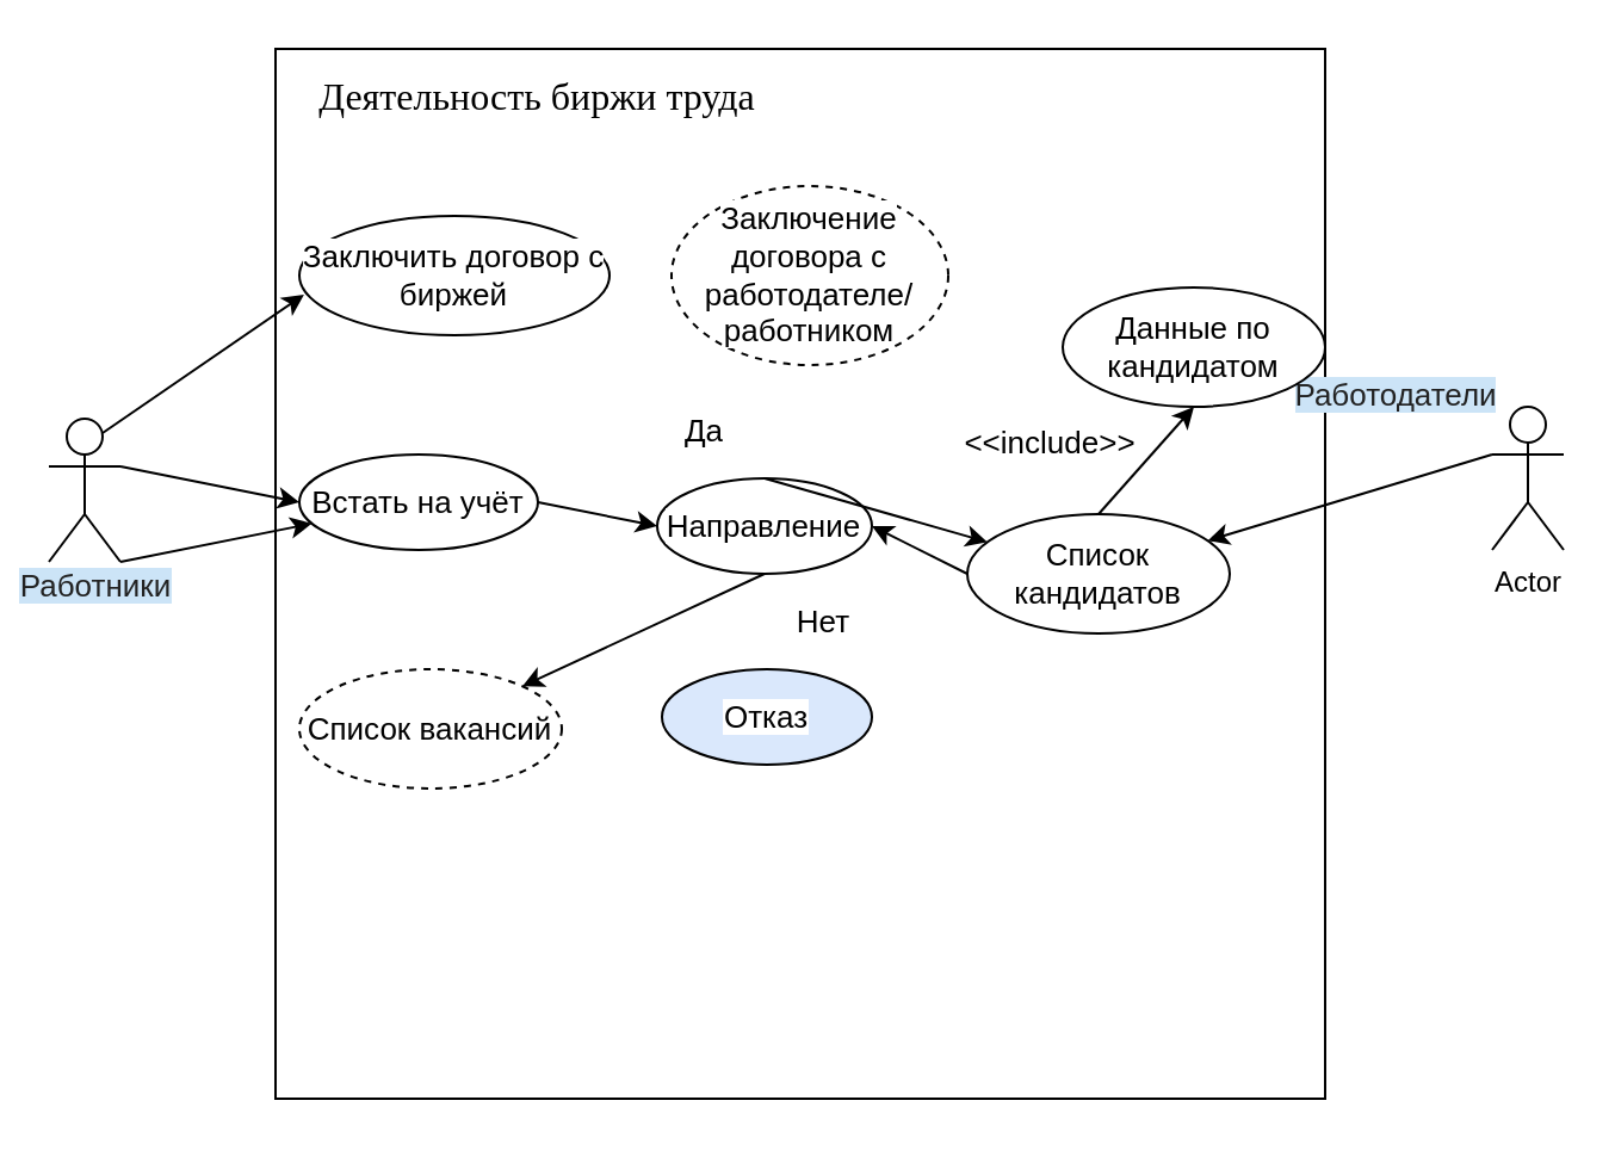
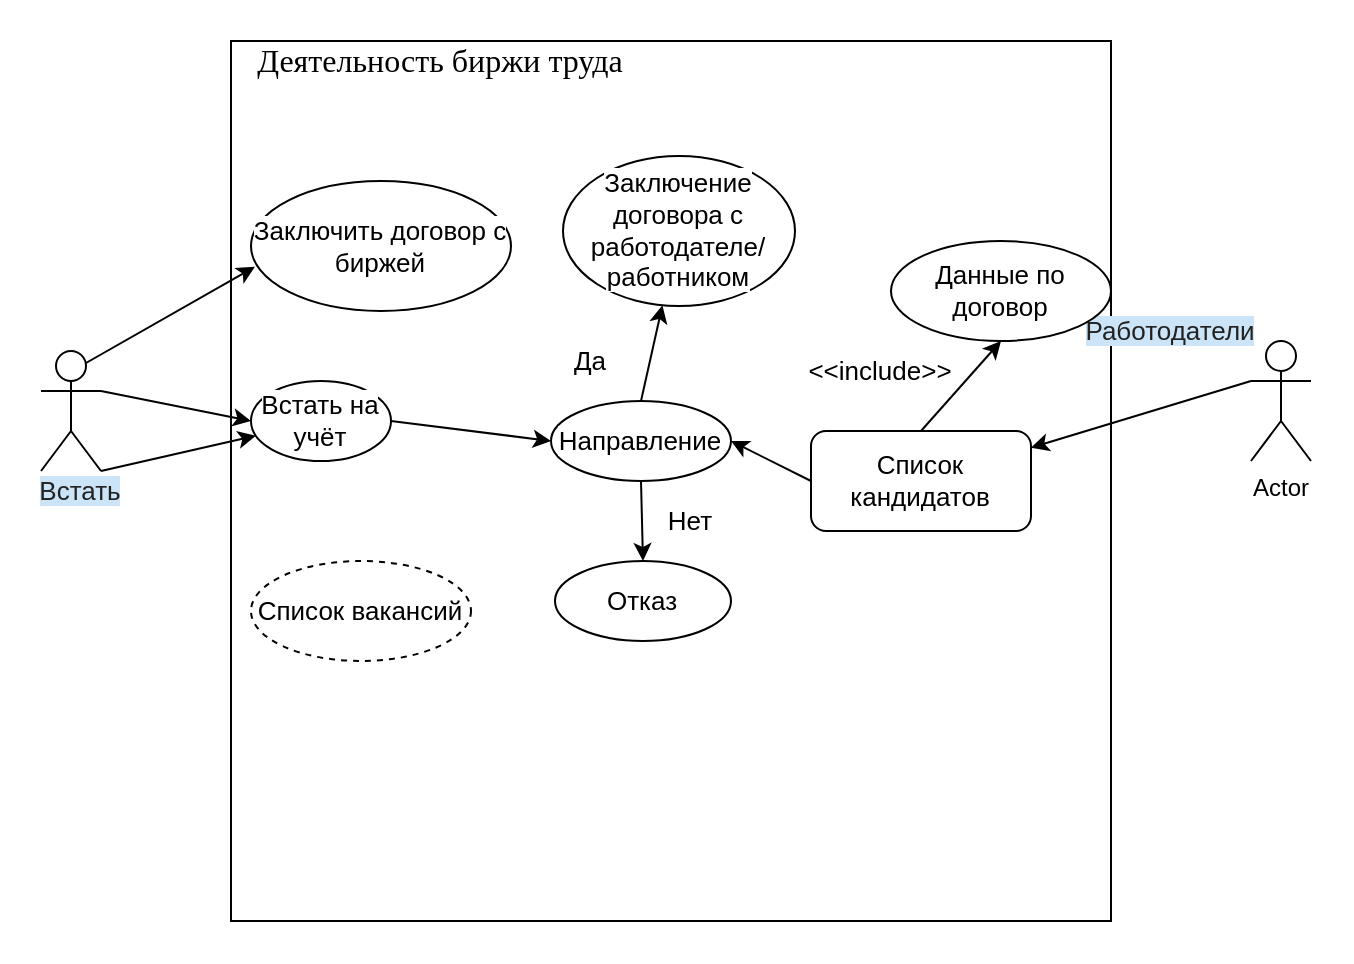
- <mxCell id="5" value="&lt;span style=&quot;font-size: 12.0pt ; font-family: &amp;#34;times new roman&amp;#34; , &amp;#34;serif&amp;#34;&quot;&gt;Деятельность биржи труда&lt;/span&gt;" style="text;html=1;strokeColor=none;fillColor=none;align=center;verticalAlign=middle;whiteSpace=wrap;rounded=0;" vertex="1" parent="1"><mxGeometry x="120" y="30" width="210" height="20" as="geometry" /></mxCell>
+ <mxCell id="5" value="&lt;span style=&quot;font-size: 12.0pt ; font-family: &amp;#34;times new roman&amp;#34; , &amp;#34;serif&amp;#34;&quot;&gt;Деятельность биржи труда&lt;/span&gt;" style="text;html=1;strokeColor=none;fillColor=none;align=center;verticalAlign=middle;whiteSpace=wrap;rounded=0;" vertex="1" parent="1"><mxGeometry x="115" y="20" width="210" height="20" as="geometry" /></mxCell>
- <mxCell id="9" value="&lt;span style=&quot;font-family: , &amp;#34;blinkmacsystemfont&amp;#34; , &amp;#34;roboto&amp;#34; , &amp;#34;helvetica neue&amp;#34; , &amp;#34;geneva&amp;#34; , &amp;#34;noto sans armenian&amp;#34; , &amp;#34;noto sans bengali&amp;#34; , &amp;#34;noto sans cherokee&amp;#34; , &amp;#34;noto sans devanagari&amp;#34; , &amp;#34;noto sans ethiopic&amp;#34; , &amp;#34;noto sans georgian&amp;#34; , &amp;#34;noto sans hebrew&amp;#34; , &amp;#34;noto sans kannada&amp;#34; , &amp;#34;noto sans khmer&amp;#34; , &amp;#34;noto sans lao&amp;#34; , &amp;#34;noto sans osmanya&amp;#34; , &amp;#34;noto sans tamil&amp;#34; , &amp;#34;noto sans telugu&amp;#34; , &amp;#34;noto sans thai&amp;#34; , sans-serif , &amp;#34;arial&amp;#34; , &amp;#34;tahoma&amp;#34; , &amp;#34;verdana&amp;#34; ; font-size: 13px ; text-align: left ; background-color: rgb(255 , 255 , 255)&quot;&gt;Заключить договор с биржей &lt;/span&gt;" style="ellipse;whiteSpace=wrap;html=1;" vertex="1" parent="1"><mxGeometry x="125" y="90" width="130" height="50" as="geometry" /></mxCell>
+ <mxCell id="9" value="&lt;span style=&quot;font-family: , &amp;#34;blinkmacsystemfont&amp;#34; , &amp;#34;roboto&amp;#34; , &amp;#34;helvetica neue&amp;#34; , &amp;#34;geneva&amp;#34; , &amp;#34;noto sans armenian&amp;#34; , &amp;#34;noto sans bengali&amp;#34; , &amp;#34;noto sans cherokee&amp;#34; , &amp;#34;noto sans devanagari&amp;#34; , &amp;#34;noto sans ethiopic&amp;#34; , &amp;#34;noto sans georgian&amp;#34; , &amp;#34;noto sans hebrew&amp;#34; , &amp;#34;noto sans kannada&amp;#34; , &amp;#34;noto sans khmer&amp;#34; , &amp;#34;noto sans lao&amp;#34; , &amp;#34;noto sans osmanya&amp;#34; , &amp;#34;noto sans tamil&amp;#34; , &amp;#34;noto sans telugu&amp;#34; , &amp;#34;noto sans thai&amp;#34; , sans-serif , &amp;#34;arial&amp;#34; , &amp;#34;tahoma&amp;#34; , &amp;#34;verdana&amp;#34; ; font-size: 13px ; text-align: left ; background-color: rgb(255 , 255 , 255)&quot;&gt;Заключить договор с биржей &lt;/span&gt;" style="ellipse;whiteSpace=wrap;html=1;" vertex="1" parent="1"><mxGeometry x="125" y="90" width="130" height="65" as="geometry" /></mxCell>
- <mxCell id="22" value="&lt;span style=&quot;font-family: , &amp;#34;blinkmacsystemfont&amp;#34; , &amp;#34;roboto&amp;#34; , &amp;#34;helvetica neue&amp;#34; , &amp;#34;geneva&amp;#34; , &amp;#34;noto sans armenian&amp;#34; , &amp;#34;noto sans bengali&amp;#34; , &amp;#34;noto sans cherokee&amp;#34; , &amp;#34;noto sans devanagari&amp;#34; , &amp;#34;noto sans ethiopic&amp;#34; , &amp;#34;noto sans georgian&amp;#34; , &amp;#34;noto sans hebrew&amp;#34; , &amp;#34;noto sans kannada&amp;#34; , &amp;#34;noto sans khmer&amp;#34; , &amp;#34;noto sans lao&amp;#34; , &amp;#34;noto sans osmanya&amp;#34; , &amp;#34;noto sans tamil&amp;#34; , &amp;#34;noto sans telugu&amp;#34; , &amp;#34;noto sans thai&amp;#34; , sans-serif , &amp;#34;arial&amp;#34; , &amp;#34;tahoma&amp;#34; , &amp;#34;verdana&amp;#34; ; font-size: 13px ; text-align: left ; background-color: rgb(255 , 255 , 255)&quot;&gt;Заключение договора с работодателе/работником &lt;/span&gt;" style="ellipse;whiteSpace=wrap;html=1;dashed=1;" vertex="1" parent="1"><mxGeometry x="281" y="77.5" width="116" height="75" as="geometry" /></mxCell>
+ <mxCell id="22" value="&lt;span style=&quot;font-family: , &amp;#34;blinkmacsystemfont&amp;#34; , &amp;#34;roboto&amp;#34; , &amp;#34;helvetica neue&amp;#34; , &amp;#34;geneva&amp;#34; , &amp;#34;noto sans armenian&amp;#34; , &amp;#34;noto sans bengali&amp;#34; , &amp;#34;noto sans cherokee&amp;#34; , &amp;#34;noto sans devanagari&amp;#34; , &amp;#34;noto sans ethiopic&amp;#34; , &amp;#34;noto sans georgian&amp;#34; , &amp;#34;noto sans hebrew&amp;#34; , &amp;#34;noto sans kannada&amp;#34; , &amp;#34;noto sans khmer&amp;#34; , &amp;#34;noto sans lao&amp;#34; , &amp;#34;noto sans osmanya&amp;#34; , &amp;#34;noto sans tamil&amp;#34; , &amp;#34;noto sans telugu&amp;#34; , &amp;#34;noto sans thai&amp;#34; , sans-serif , &amp;#34;arial&amp;#34; , &amp;#34;tahoma&amp;#34; , &amp;#34;verdana&amp;#34; ; font-size: 13px ; text-align: left ; background-color: rgb(255 , 255 , 255)&quot;&gt;Заключение договора с работодателе/работником &lt;/span&gt;" style="ellipse;whiteSpace=wrap;html=1;" vertex="1" parent="1"><mxGeometry x="281" y="77.5" width="116" height="75" as="geometry" /></mxCell>
- <mxCell id="19" value="&lt;span style=&quot;font-family: , &amp;#34;blinkmacsystemfont&amp;#34; , &amp;#34;roboto&amp;#34; , &amp;#34;helvetica neue&amp;#34; , &amp;#34;geneva&amp;#34; , &amp;#34;noto sans armenian&amp;#34; , &amp;#34;noto sans bengali&amp;#34; , &amp;#34;noto sans cherokee&amp;#34; , &amp;#34;noto sans devanagari&amp;#34; , &amp;#34;noto sans ethiopic&amp;#34; , &amp;#34;noto sans georgian&amp;#34; , &amp;#34;noto sans hebrew&amp;#34; , &amp;#34;noto sans kannada&amp;#34; , &amp;#34;noto sans khmer&amp;#34; , &amp;#34;noto sans lao&amp;#34; , &amp;#34;noto sans osmanya&amp;#34; , &amp;#34;noto sans tamil&amp;#34; , &amp;#34;noto sans telugu&amp;#34; , &amp;#34;noto sans thai&amp;#34; , sans-serif , &amp;#34;arial&amp;#34; , &amp;#34;tahoma&amp;#34; , &amp;#34;verdana&amp;#34; ; font-size: 13px ; text-align: left ; background-color: rgb(255 , 255 , 255)&quot;&gt;Данные по кандидатом&lt;/span&gt;" style="ellipse;whiteSpace=wrap;html=1;" vertex="1" parent="1"><mxGeometry x="445" y="120" width="110" height="50" as="geometry" /></mxCell>
+ <mxCell id="19" value="&lt;span style=&quot;font-family: , &amp;#34;blinkmacsystemfont&amp;#34; , &amp;#34;roboto&amp;#34; , &amp;#34;helvetica neue&amp;#34; , &amp;#34;geneva&amp;#34; , &amp;#34;noto sans armenian&amp;#34; , &amp;#34;noto sans bengali&amp;#34; , &amp;#34;noto sans cherokee&amp;#34; , &amp;#34;noto sans devanagari&amp;#34; , &amp;#34;noto sans ethiopic&amp;#34; , &amp;#34;noto sans georgian&amp;#34; , &amp;#34;noto sans hebrew&amp;#34; , &amp;#34;noto sans kannada&amp;#34; , &amp;#34;noto sans khmer&amp;#34; , &amp;#34;noto sans lao&amp;#34; , &amp;#34;noto sans osmanya&amp;#34; , &amp;#34;noto sans tamil&amp;#34; , &amp;#34;noto sans telugu&amp;#34; , &amp;#34;noto sans thai&amp;#34; , sans-serif , &amp;#34;arial&amp;#34; , &amp;#34;tahoma&amp;#34; , &amp;#34;verdana&amp;#34; ; font-size: 13px ; text-align: left ; background-color: rgb(255 , 255 , 255)&quot;&gt;Данные по договор&lt;/span&gt;" style="ellipse;whiteSpace=wrap;html=1;" vertex="1" parent="1"><mxGeometry x="445" y="120" width="110" height="50" as="geometry" /></mxCell>
- <mxCell id="6" value="&lt;span style=&quot;font-family: , &amp;#34;blinkmacsystemfont&amp;#34; , &amp;#34;roboto&amp;#34; , &amp;#34;helvetica neue&amp;#34; , &amp;#34;geneva&amp;#34; , &amp;#34;noto sans armenian&amp;#34; , &amp;#34;noto sans bengali&amp;#34; , &amp;#34;noto sans cherokee&amp;#34; , &amp;#34;noto sans devanagari&amp;#34; , &amp;#34;noto sans ethiopic&amp;#34; , &amp;#34;noto sans georgian&amp;#34; , &amp;#34;noto sans hebrew&amp;#34; , &amp;#34;noto sans kannada&amp;#34; , &amp;#34;noto sans khmer&amp;#34; , &amp;#34;noto sans lao&amp;#34; , &amp;#34;noto sans osmanya&amp;#34; , &amp;#34;noto sans tamil&amp;#34; , &amp;#34;noto sans telugu&amp;#34; , &amp;#34;noto sans thai&amp;#34; , sans-serif , &amp;#34;arial&amp;#34; , &amp;#34;tahoma&amp;#34; , &amp;#34;verdana&amp;#34; ; font-size: 13px ; text-align: left ; background-color: rgb(255 , 255 , 255)&quot;&gt;Встать на учёт &lt;/span&gt;" style="ellipse;whiteSpace=wrap;html=1;" vertex="1" parent="1"><mxGeometry x="125" y="190" width="100" height="40" as="geometry" /></mxCell>
+ <mxCell id="6" value="&lt;span style=&quot;font-family: , &amp;#34;blinkmacsystemfont&amp;#34; , &amp;#34;roboto&amp;#34; , &amp;#34;helvetica neue&amp;#34; , &amp;#34;geneva&amp;#34; , &amp;#34;noto sans armenian&amp;#34; , &amp;#34;noto sans bengali&amp;#34; , &amp;#34;noto sans cherokee&amp;#34; , &amp;#34;noto sans devanagari&amp;#34; , &amp;#34;noto sans ethiopic&amp;#34; , &amp;#34;noto sans georgian&amp;#34; , &amp;#34;noto sans hebrew&amp;#34; , &amp;#34;noto sans kannada&amp;#34; , &amp;#34;noto sans khmer&amp;#34; , &amp;#34;noto sans lao&amp;#34; , &amp;#34;noto sans osmanya&amp;#34; , &amp;#34;noto sans tamil&amp;#34; , &amp;#34;noto sans telugu&amp;#34; , &amp;#34;noto sans thai&amp;#34; , sans-serif , &amp;#34;arial&amp;#34; , &amp;#34;tahoma&amp;#34; , &amp;#34;verdana&amp;#34; ; font-size: 13px ; text-align: left ; background-color: rgb(255 , 255 , 255)&quot;&gt;Встать на учёт &lt;/span&gt;" style="ellipse;whiteSpace=wrap;html=1;" vertex="1" parent="1"><mxGeometry x="125" y="190" width="70" height="40" as="geometry" /></mxCell>
- <mxCell id="23" value="" style="endArrow=classic;html=1;exitX=0.5;exitY=0;exitDx=0;exitDy=0;" edge="1" parent="1" source="13" target="11"><mxGeometry width="50" height="50" relative="1" as="geometry"><mxPoint x="315" y="270" as="sourcePoint" /><mxPoint x="365" y="220" as="targetPoint" /></mxGeometry></mxCell>
+ <mxCell id="23" value="" style="endArrow=classic;html=1;exitX=0.5;exitY=0;exitDx=0;exitDy=0;" edge="1" parent="1" source="13" target="22"><mxGeometry width="50" height="50" relative="1" as="geometry"><mxPoint x="315" y="270" as="sourcePoint" /><mxPoint x="365" y="220" as="targetPoint" /></mxGeometry></mxCell>
- <mxCell id="11" value="&lt;span style=&quot;font-family: , &amp;#34;blinkmacsystemfont&amp;#34; , &amp;#34;roboto&amp;#34; , &amp;#34;helvetica neue&amp;#34; , &amp;#34;geneva&amp;#34; , &amp;#34;noto sans armenian&amp;#34; , &amp;#34;noto sans bengali&amp;#34; , &amp;#34;noto sans cherokee&amp;#34; , &amp;#34;noto sans devanagari&amp;#34; , &amp;#34;noto sans ethiopic&amp;#34; , &amp;#34;noto sans georgian&amp;#34; , &amp;#34;noto sans hebrew&amp;#34; , &amp;#34;noto sans kannada&amp;#34; , &amp;#34;noto sans khmer&amp;#34; , &amp;#34;noto sans lao&amp;#34; , &amp;#34;noto sans osmanya&amp;#34; , &amp;#34;noto sans tamil&amp;#34; , &amp;#34;noto sans telugu&amp;#34; , &amp;#34;noto sans thai&amp;#34; , sans-serif , &amp;#34;arial&amp;#34; , &amp;#34;tahoma&amp;#34; , &amp;#34;verdana&amp;#34; ; font-size: 13px ; text-align: left ; background-color: rgb(255 , 255 , 255)&quot;&gt;Список кандидатов &lt;/span&gt;" style="ellipse;whiteSpace=wrap;html=1;" vertex="1" parent="1"><mxGeometry x="405" y="215" width="110" height="50" as="geometry" /></mxCell>
+ <mxCell id="11" value="&lt;span style=&quot;font-family: , &amp;#34;blinkmacsystemfont&amp;#34; , &amp;#34;roboto&amp;#34; , &amp;#34;helvetica neue&amp;#34; , &amp;#34;geneva&amp;#34; , &amp;#34;noto sans armenian&amp;#34; , &amp;#34;noto sans bengali&amp;#34; , &amp;#34;noto sans cherokee&amp;#34; , &amp;#34;noto sans devanagari&amp;#34; , &amp;#34;noto sans ethiopic&amp;#34; , &amp;#34;noto sans georgian&amp;#34; , &amp;#34;noto sans hebrew&amp;#34; , &amp;#34;noto sans kannada&amp;#34; , &amp;#34;noto sans khmer&amp;#34; , &amp;#34;noto sans lao&amp;#34; , &amp;#34;noto sans osmanya&amp;#34; , &amp;#34;noto sans tamil&amp;#34; , &amp;#34;noto sans telugu&amp;#34; , &amp;#34;noto sans thai&amp;#34; , sans-serif , &amp;#34;arial&amp;#34; , &amp;#34;tahoma&amp;#34; , &amp;#34;verdana&amp;#34; ; font-size: 13px ; text-align: left ; background-color: rgb(255 , 255 , 255)&quot;&gt;Список кандидатов &lt;/span&gt;" style="whiteSpace=wrap;html=1;rounded=1;" vertex="1" parent="1"><mxGeometry x="405" y="215" width="110" height="50" as="geometry" /></mxCell>
- <mxCell id="3" value="&lt;span style=&quot;color: rgb(34 , 34 , 34) ; font-size: 13px ; text-align: left ; background-color: rgb(204 , 228 , 247)&quot;&gt;Работники &lt;/span&gt;" style="text;html=1;strokeColor=none;fillColor=none;align=center;verticalAlign=middle;whiteSpace=wrap;rounded=0;" vertex="1" parent="1"><mxGeometry x="20" y="235" width="40" height="20" as="geometry" /></mxCell>
+ <mxCell id="3" value="&lt;span style=&quot;color: rgb(34 , 34 , 34) ; font-size: 13px ; text-align: left ; background-color: rgb(204 , 228 , 247)&quot;&gt;Встать &lt;/span&gt;" style="text;html=1;strokeColor=none;fillColor=none;align=center;verticalAlign=middle;whiteSpace=wrap;rounded=0;" vertex="1" parent="1"><mxGeometry x="20" y="235" width="40" height="20" as="geometry" /></mxCell>
- <mxCell id="25" value="" style="endArrow=classic;html=1;exitX=0.5;exitY=1;exitDx=0;exitDy=0;" edge="1" parent="1" source="13" target="10"><mxGeometry width="50" height="50" relative="1" as="geometry"><mxPoint x="315" y="270" as="sourcePoint" /><mxPoint x="365" y="220" as="targetPoint" /></mxGeometry></mxCell>
+ <mxCell id="25" value="" style="endArrow=classic;html=1;exitX=0.5;exitY=1;exitDx=0;exitDy=0;entryX=0.5;entryY=0;entryDx=0;entryDy=0;" edge="1" parent="1" source="13" target="24"><mxGeometry width="50" height="50" relative="1" as="geometry"><mxPoint x="315" y="270" as="sourcePoint" /><mxPoint x="365" y="220" as="targetPoint" /></mxGeometry></mxCell>
- <mxCell id="24" value="&lt;span style=&quot;font-family: , &amp;#34;blinkmacsystemfont&amp;#34; , &amp;#34;roboto&amp;#34; , &amp;#34;helvetica neue&amp;#34; , &amp;#34;geneva&amp;#34; , &amp;#34;noto sans armenian&amp;#34; , &amp;#34;noto sans bengali&amp;#34; , &amp;#34;noto sans cherokee&amp;#34; , &amp;#34;noto sans devanagari&amp;#34; , &amp;#34;noto sans ethiopic&amp;#34; , &amp;#34;noto sans georgian&amp;#34; , &amp;#34;noto sans hebrew&amp;#34; , &amp;#34;noto sans kannada&amp;#34; , &amp;#34;noto sans khmer&amp;#34; , &amp;#34;noto sans lao&amp;#34; , &amp;#34;noto sans osmanya&amp;#34; , &amp;#34;noto sans tamil&amp;#34; , &amp;#34;noto sans telugu&amp;#34; , &amp;#34;noto sans thai&amp;#34; , sans-serif , &amp;#34;arial&amp;#34; , &amp;#34;tahoma&amp;#34; , &amp;#34;verdana&amp;#34; ; font-size: 13px ; text-align: left ; background-color: rgb(255 , 255 , 255)&quot;&gt;Отказ &lt;/span&gt;" style="ellipse;whiteSpace=wrap;html=1;fillColor=#dae8fc;" vertex="1" parent="1"><mxGeometry x="277" y="280" width="88" height="40" as="geometry" /></mxCell>
+ <mxCell id="24" value="&lt;span style=&quot;font-family: , &amp;#34;blinkmacsystemfont&amp;#34; , &amp;#34;roboto&amp;#34; , &amp;#34;helvetica neue&amp;#34; , &amp;#34;geneva&amp;#34; , &amp;#34;noto sans armenian&amp;#34; , &amp;#34;noto sans bengali&amp;#34; , &amp;#34;noto sans cherokee&amp;#34; , &amp;#34;noto sans devanagari&amp;#34; , &amp;#34;noto sans ethiopic&amp;#34; , &amp;#34;noto sans georgian&amp;#34; , &amp;#34;noto sans hebrew&amp;#34; , &amp;#34;noto sans kannada&amp;#34; , &amp;#34;noto sans khmer&amp;#34; , &amp;#34;noto sans lao&amp;#34; , &amp;#34;noto sans osmanya&amp;#34; , &amp;#34;noto sans tamil&amp;#34; , &amp;#34;noto sans telugu&amp;#34; , &amp;#34;noto sans thai&amp;#34; , sans-serif , &amp;#34;arial&amp;#34; , &amp;#34;tahoma&amp;#34; , &amp;#34;verdana&amp;#34; ; font-size: 13px ; text-align: left ; background-color: rgb(255 , 255 , 255)&quot;&gt;Отказ &lt;/span&gt;" style="ellipse;whiteSpace=wrap;html=1;" vertex="1" parent="1"><mxGeometry x="277" y="280" width="88" height="40" as="geometry" /></mxCell>
